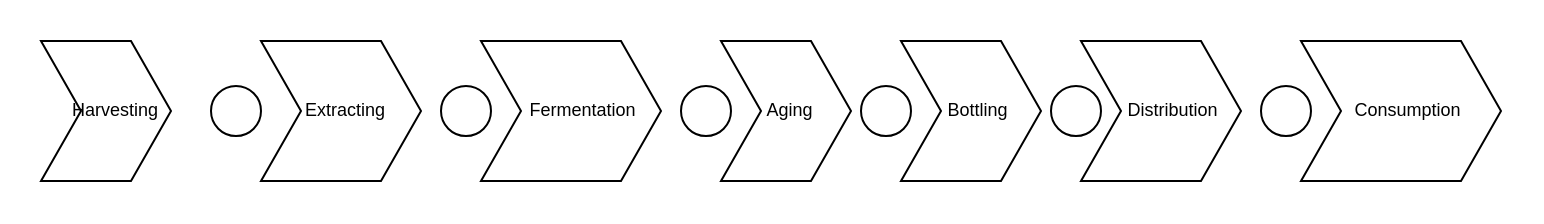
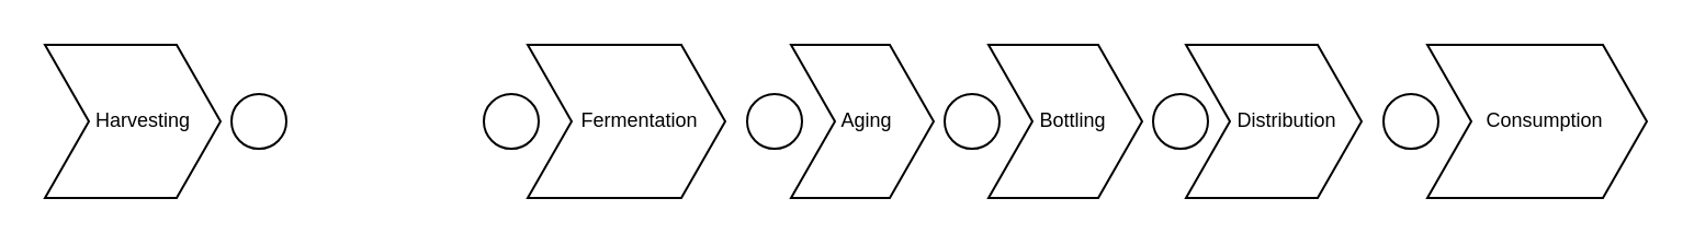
- <mxCell id="2" value="&amp;nbsp; &amp;nbsp; Harvesting" style="shape=step;perimeter=stepPerimeter;whiteSpace=wrap;html=1;fixedSize=1;align=center;fontSize=9;" vertex="1" parent="1"><mxGeometry x="20" y="20" width="65" height="70" as="geometry" /></mxCell>
+ <mxCell id="2" value="&amp;nbsp; &amp;nbsp; Harvesting" style="shape=step;perimeter=stepPerimeter;whiteSpace=wrap;html=1;fixedSize=1;align=center;fontSize=9;" vertex="1" parent="1"><mxGeometry x="20" y="20" width="80" height="70" as="geometry" /></mxCell>
- <mxCell id="3" value="&amp;nbsp; Extracting" style="shape=step;perimeter=stepPerimeter;whiteSpace=wrap;html=1;fixedSize=1;fontSize=9;" vertex="1" parent="1"><mxGeometry x="130" y="20" width="80" height="70" as="geometry" /></mxCell>
